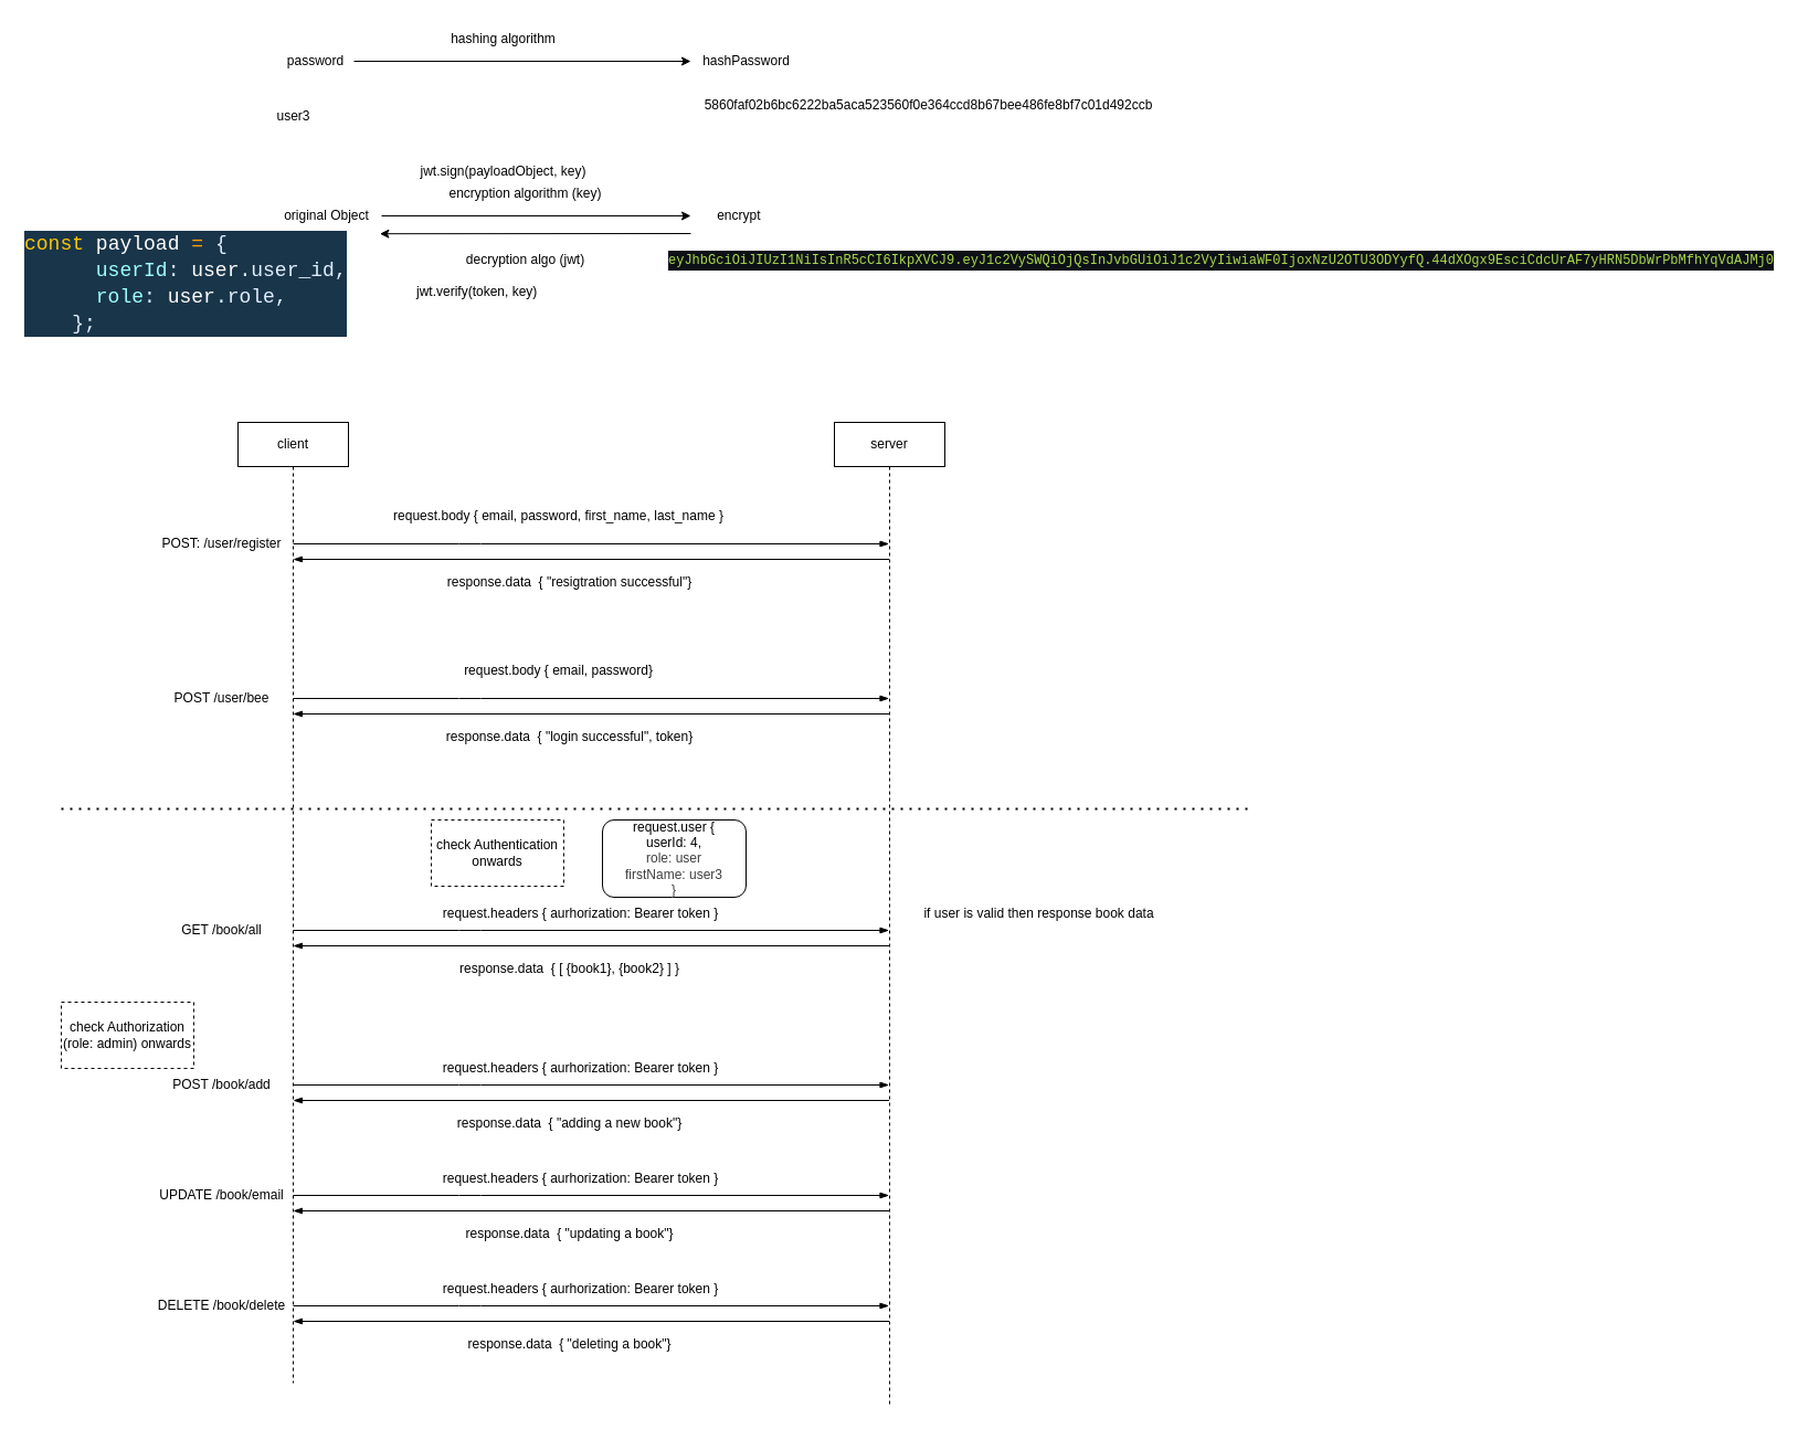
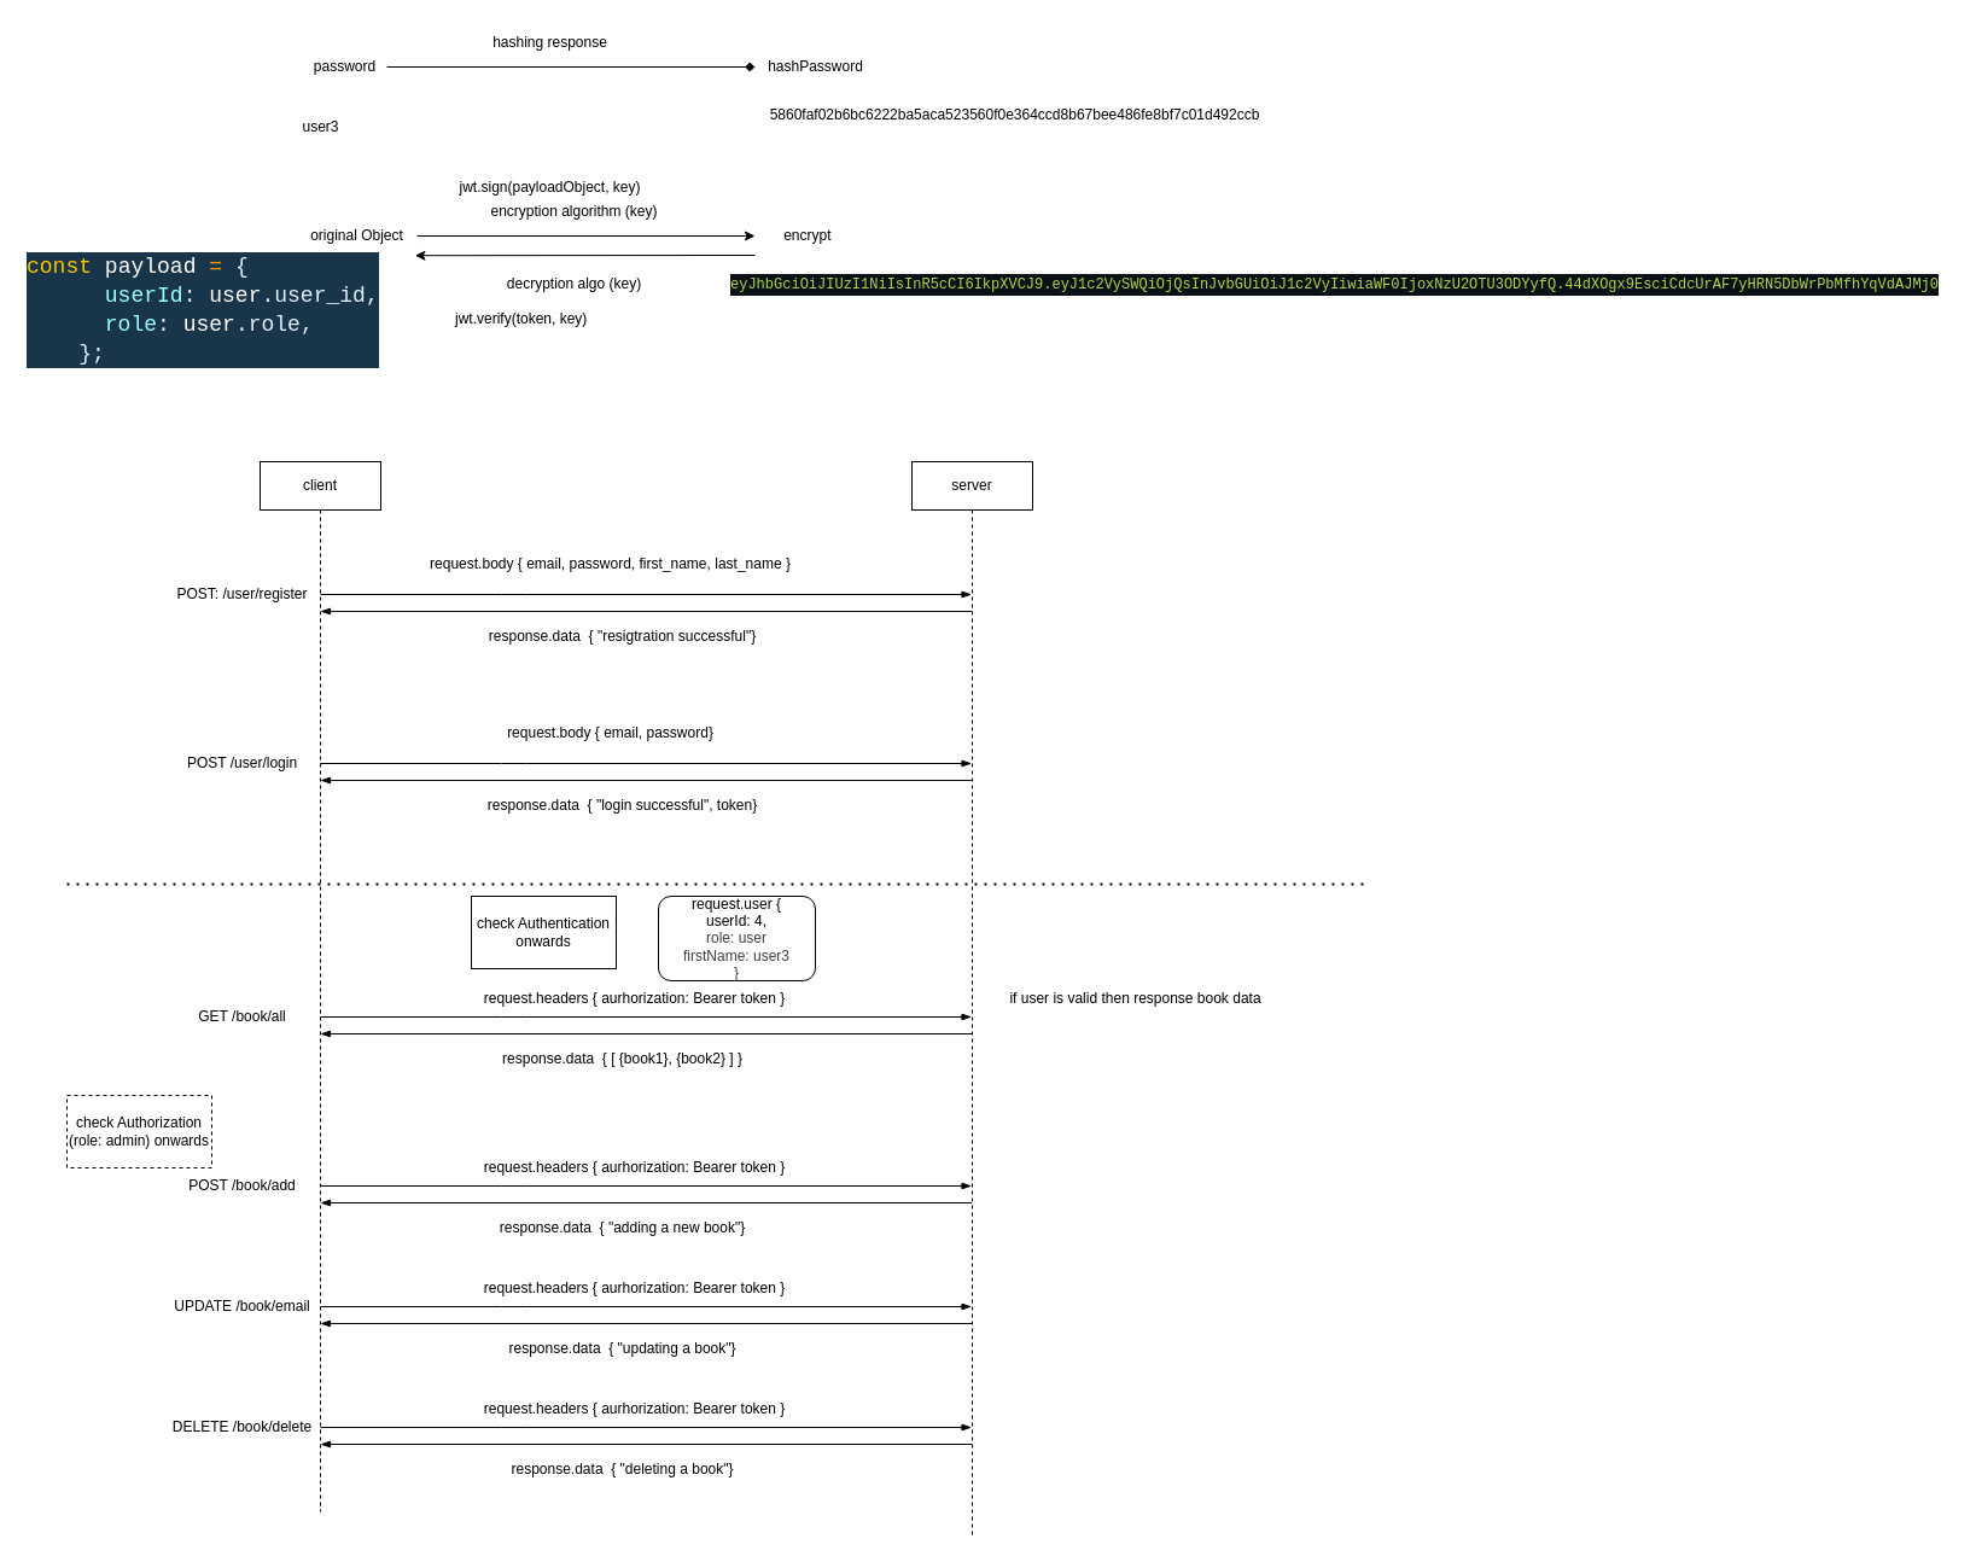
- <mxCell id="5" value="hashing algorithm" style="text;html=1;align=center;verticalAlign=middle;resizable=0;points=[];autosize=1;strokeColor=none;fillColor=none;" vertex="1" parent="1"><mxGeometry x="395" y="20" width="120" height="30" as="geometry" /></mxCell>
+ <mxCell id="5" value="hashing response" style="text;html=1;align=center;verticalAlign=middle;resizable=0;points=[];autosize=1;strokeColor=none;fillColor=none;" vertex="1" parent="1"><mxGeometry x="395" y="20" width="120" height="30" as="geometry" /></mxCell>
- <mxCell id="2" value="" style="edgeStyle=none;html=1;" edge="1" parent="1" source="3" target="4"><mxGeometry relative="1" as="geometry" /></mxCell>
+ <mxCell id="2" value="" style="edgeStyle=none;html=1;endArrow=diamond;" edge="1" parent="1" source="3" target="4"><mxGeometry relative="1" as="geometry" /></mxCell>
- <mxCell id="13" value="decryption algo (jwt)" style="text;html=1;align=center;verticalAlign=middle;resizable=0;points=[];autosize=1;strokeColor=none;fillColor=none;" vertex="1" parent="1"><mxGeometry x="410" y="220" width="130" height="30" as="geometry" /></mxCell>
+ <mxCell id="13" value="decryption algo (key)" style="text;html=1;align=center;verticalAlign=middle;resizable=0;points=[];autosize=1;strokeColor=none;fillColor=none;" vertex="1" parent="1"><mxGeometry x="410" y="220" width="130" height="30" as="geometry" /></mxCell>
- <mxCell id="26" value="POST /user/bee" style="text;html=1;align=center;verticalAlign=middle;resizable=0;points=[];autosize=1;strokeColor=none;fillColor=none;" vertex="1" parent="1"><mxGeometry x="145" y="617" width="110" height="30" as="geometry" /></mxCell>
+ <mxCell id="26" value="POST /user/login" style="text;html=1;align=center;verticalAlign=middle;resizable=0;points=[];autosize=1;strokeColor=none;fillColor=none;" vertex="1" parent="1"><mxGeometry x="145" y="617" width="110" height="30" as="geometry" /></mxCell>
- <mxCell id="37" value="check Authentication onwards" style="whiteSpace=wrap;html=1;dashed=1;" vertex="1" parent="1"><mxGeometry x="390" y="742" width="120" height="60" as="geometry" /></mxCell>
+ <mxCell id="37" value="check Authentication onwards" style="whiteSpace=wrap;html=1;" vertex="1" parent="1"><mxGeometry x="390" y="742" width="120" height="60" as="geometry" /></mxCell>
